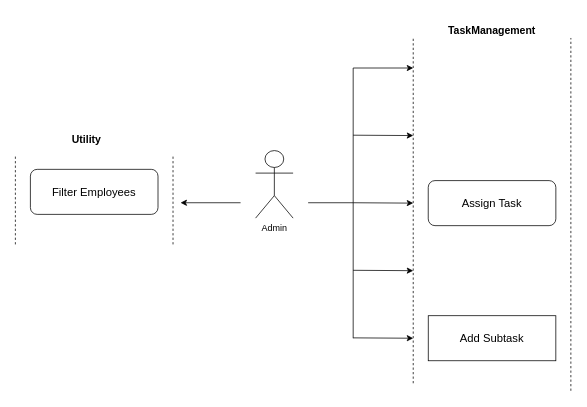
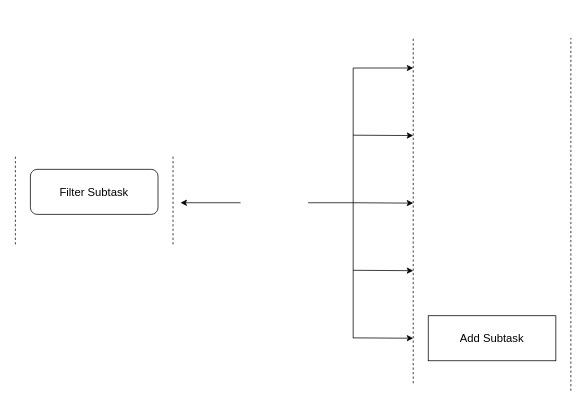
- <mxCell id="3" value="&lt;b&gt;&lt;font style=&quot;font-size: 14px;&quot;&gt;TaskManagement&lt;/font&gt;&lt;/b&gt;" style="text;html=1;align=center;verticalAlign=middle;whiteSpace=wrap;rounded=0;" parent="1" vertex="1"><mxGeometry x="610" y="20" width="90" height="40" as="geometry" /></mxCell>
- <mxCell id="8" value="&lt;b&gt;&lt;font style=&quot;font-size: 14px;&quot;&gt;Utility&lt;/font&gt;&lt;/b&gt;" style="text;html=1;align=center;verticalAlign=middle;whiteSpace=wrap;rounded=0;" parent="1" vertex="1"><mxGeometry x="70" y="165" width="90" height="40" as="geometry" /></mxCell>
- <mxCell id="2" value="Admin&lt;div&gt;&lt;br&gt;&lt;/div&gt;" style="shape=umlActor;verticalLabelPosition=bottom;verticalAlign=top;html=1;outlineConnect=0;" parent="1" vertex="1"><mxGeometry x="340" y="200" width="50" height="90" as="geometry" /></mxCell>
- <mxCell id="11" value="&lt;font style=&quot;font-size: 15px;&quot;&gt;Filter Employees&lt;/font&gt;" style="rounded=1;whiteSpace=wrap;html=1;" parent="1" vertex="1"><mxGeometry x="40" y="225" width="170" height="60" as="geometry" /></mxCell>
+ <mxCell id="11" value="&lt;font style=&quot;font-size: 15px;&quot;&gt;Filter Subtask&lt;/font&gt;" style="rounded=1;whiteSpace=wrap;html=1;" parent="1" vertex="1"><mxGeometry x="40" y="225" width="170" height="60" as="geometry" /></mxCell>
- <mxCell id="6" value="&lt;font style=&quot;font-size: 15px;&quot;&gt;Assign Task&lt;/font&gt;" style="rounded=1;whiteSpace=wrap;html=1;" parent="1" vertex="1"><mxGeometry x="570" y="240" width="170" height="60" as="geometry" /></mxCell>
